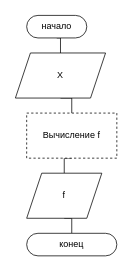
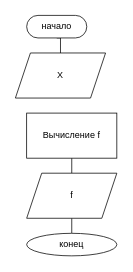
- <mxCell id="4" style="edgeStyle=orthogonalEdgeStyle;rounded=0;orthogonalLoop=1;jettySize=auto;html=1;exitX=0.5;exitY=1;exitDx=0;exitDy=0;entryX=0.5;entryY=0;entryDx=0;entryDy=0;endArrow=none;startFill=0;" edge="1" parent="1" source="5" target="7"><mxGeometry relative="1" as="geometry" /></mxCell>
- <mxCell id="7" value="Вычисление f" style="rounded=0;whiteSpace=wrap;html=1;dashed=1;" vertex="1" parent="1"><mxGeometry x="35" y="150" width="120" height="60" as="geometry" /></mxCell>
+ <mxCell id="7" value="Вычисление f" style="rounded=0;whiteSpace=wrap;html=1;" vertex="1" parent="1"><mxGeometry x="35" y="150" width="120" height="60" as="geometry" /></mxCell>
- <mxCell id="9" value="f" style="shape=parallelogram;perimeter=parallelogramPerimeter;whiteSpace=wrap;html=1;fixedSize=1;" vertex="1" parent="1"><mxGeometry x="35" y="230" width="100" height="60" as="geometry" /></mxCell>
+ <mxCell id="9" value="f" style="shape=parallelogram;perimeter=parallelogramPerimeter;whiteSpace=wrap;html=1;fixedSize=1;" vertex="1" parent="1"><mxGeometry x="35" y="230" width="120" height="60" as="geometry" /></mxCell>
- <mxCell id="10" value="конец" style="rounded=1;whiteSpace=wrap;html=1;arcSize=50;" vertex="1" parent="1"><mxGeometry x="35" y="310" width="120" height="30" as="geometry" /></mxCell>
+ <mxCell id="10" value="конец" style="ellipse;whiteSpace=wrap;html=1;arcSize=50;" vertex="1" parent="1"><mxGeometry x="35" y="310" width="120" height="30" as="geometry" /></mxCell>
